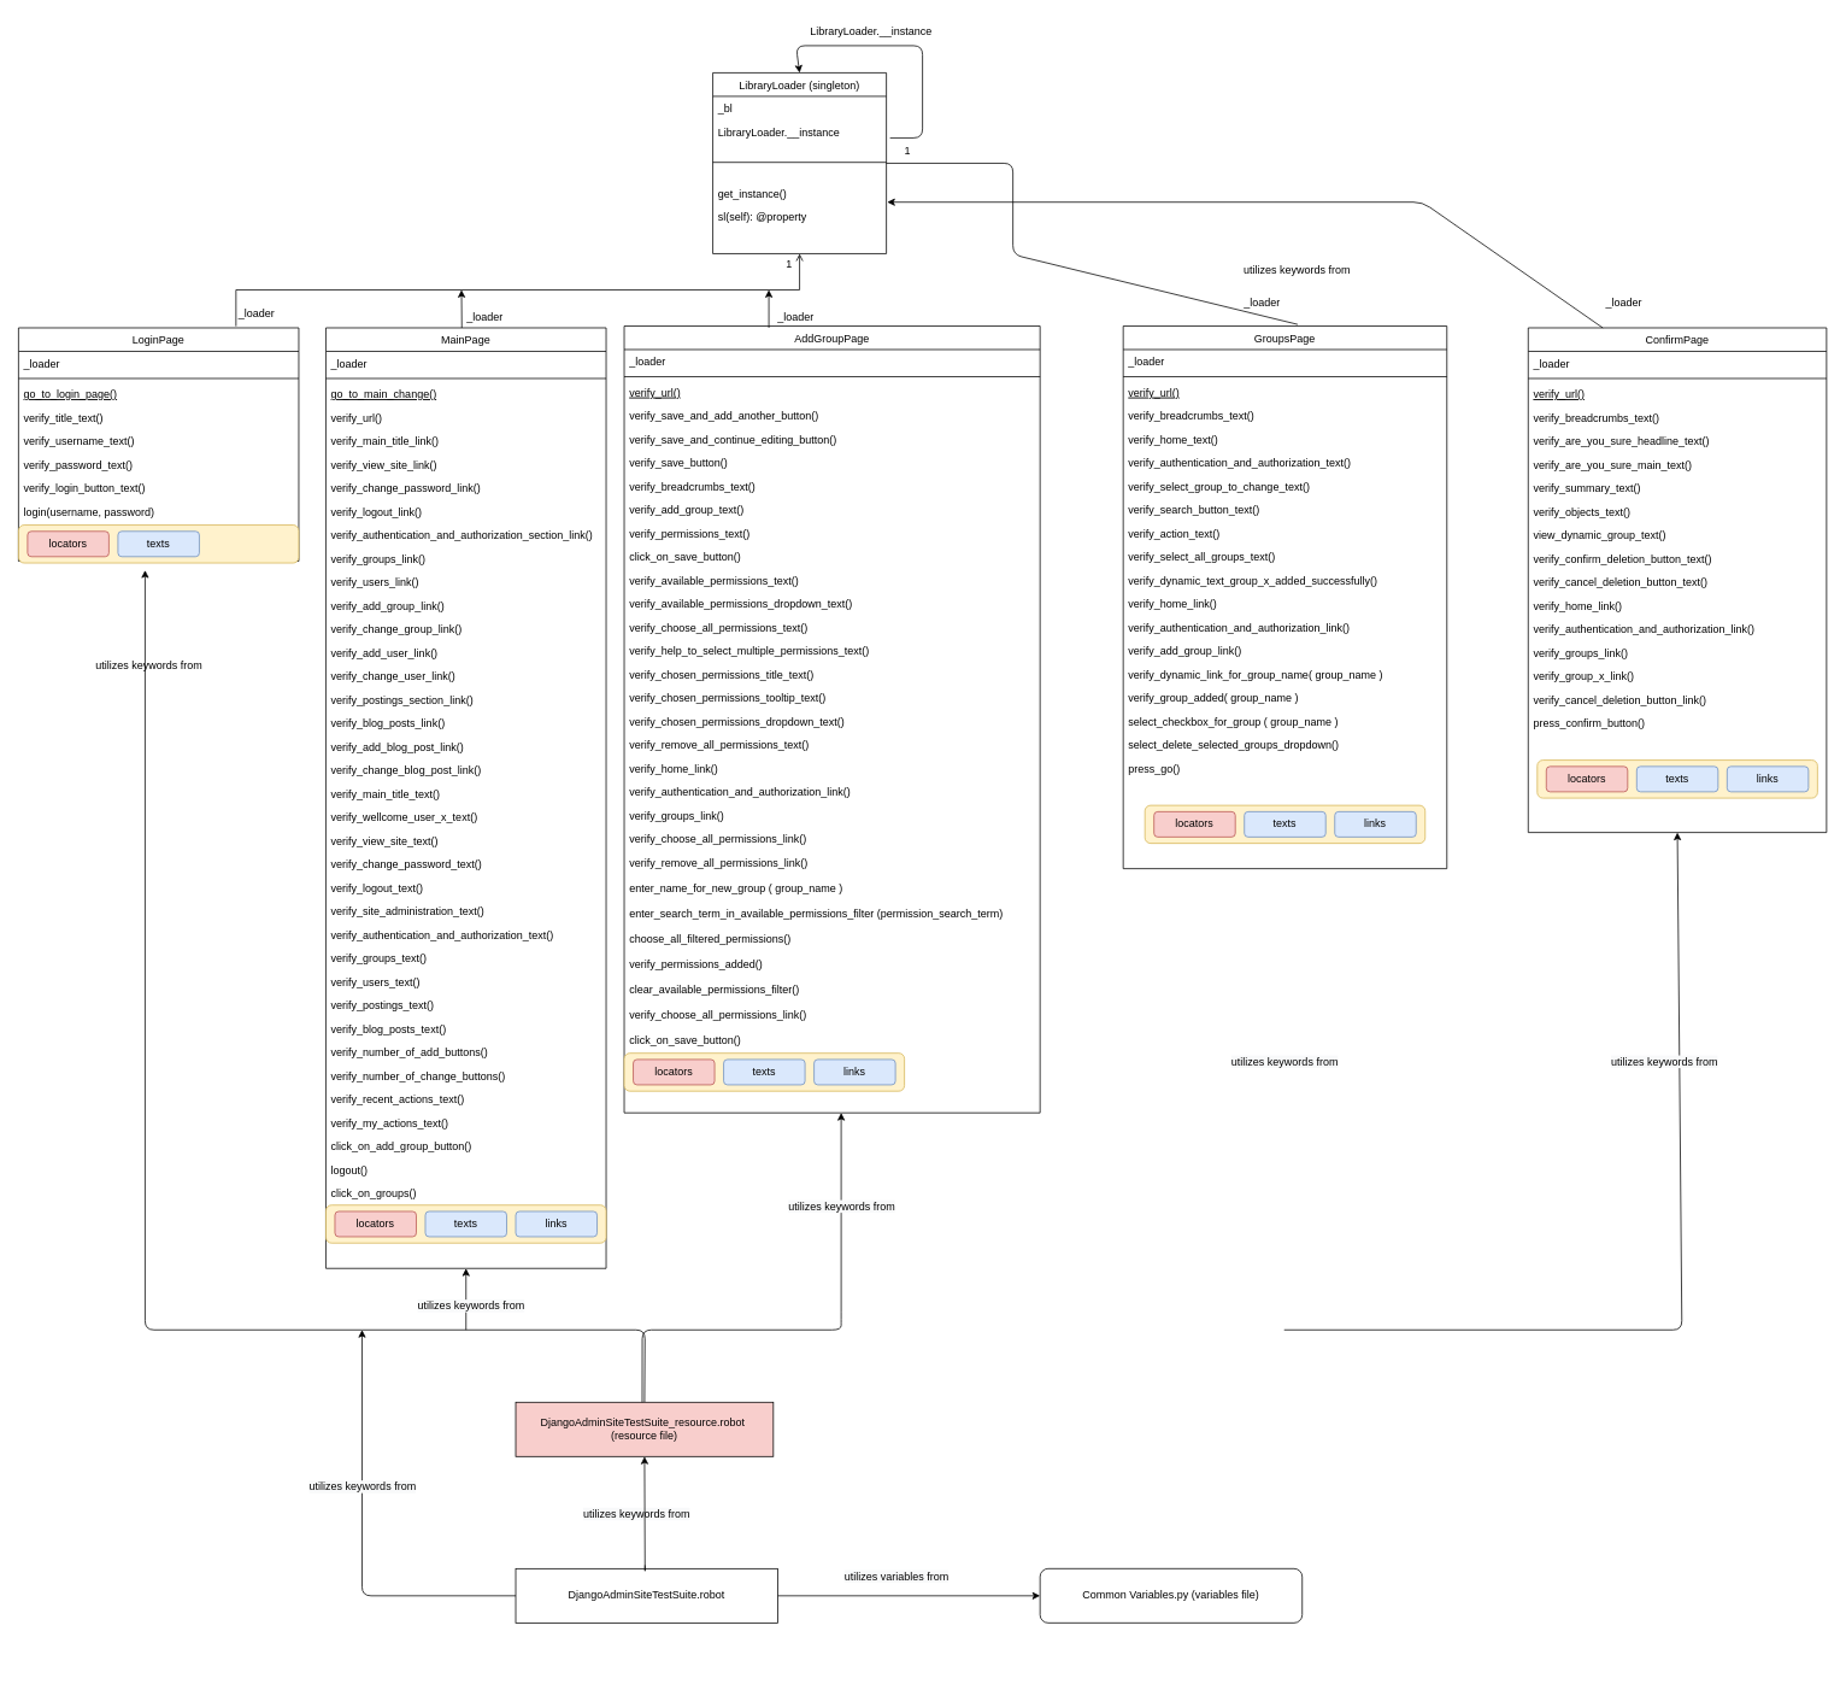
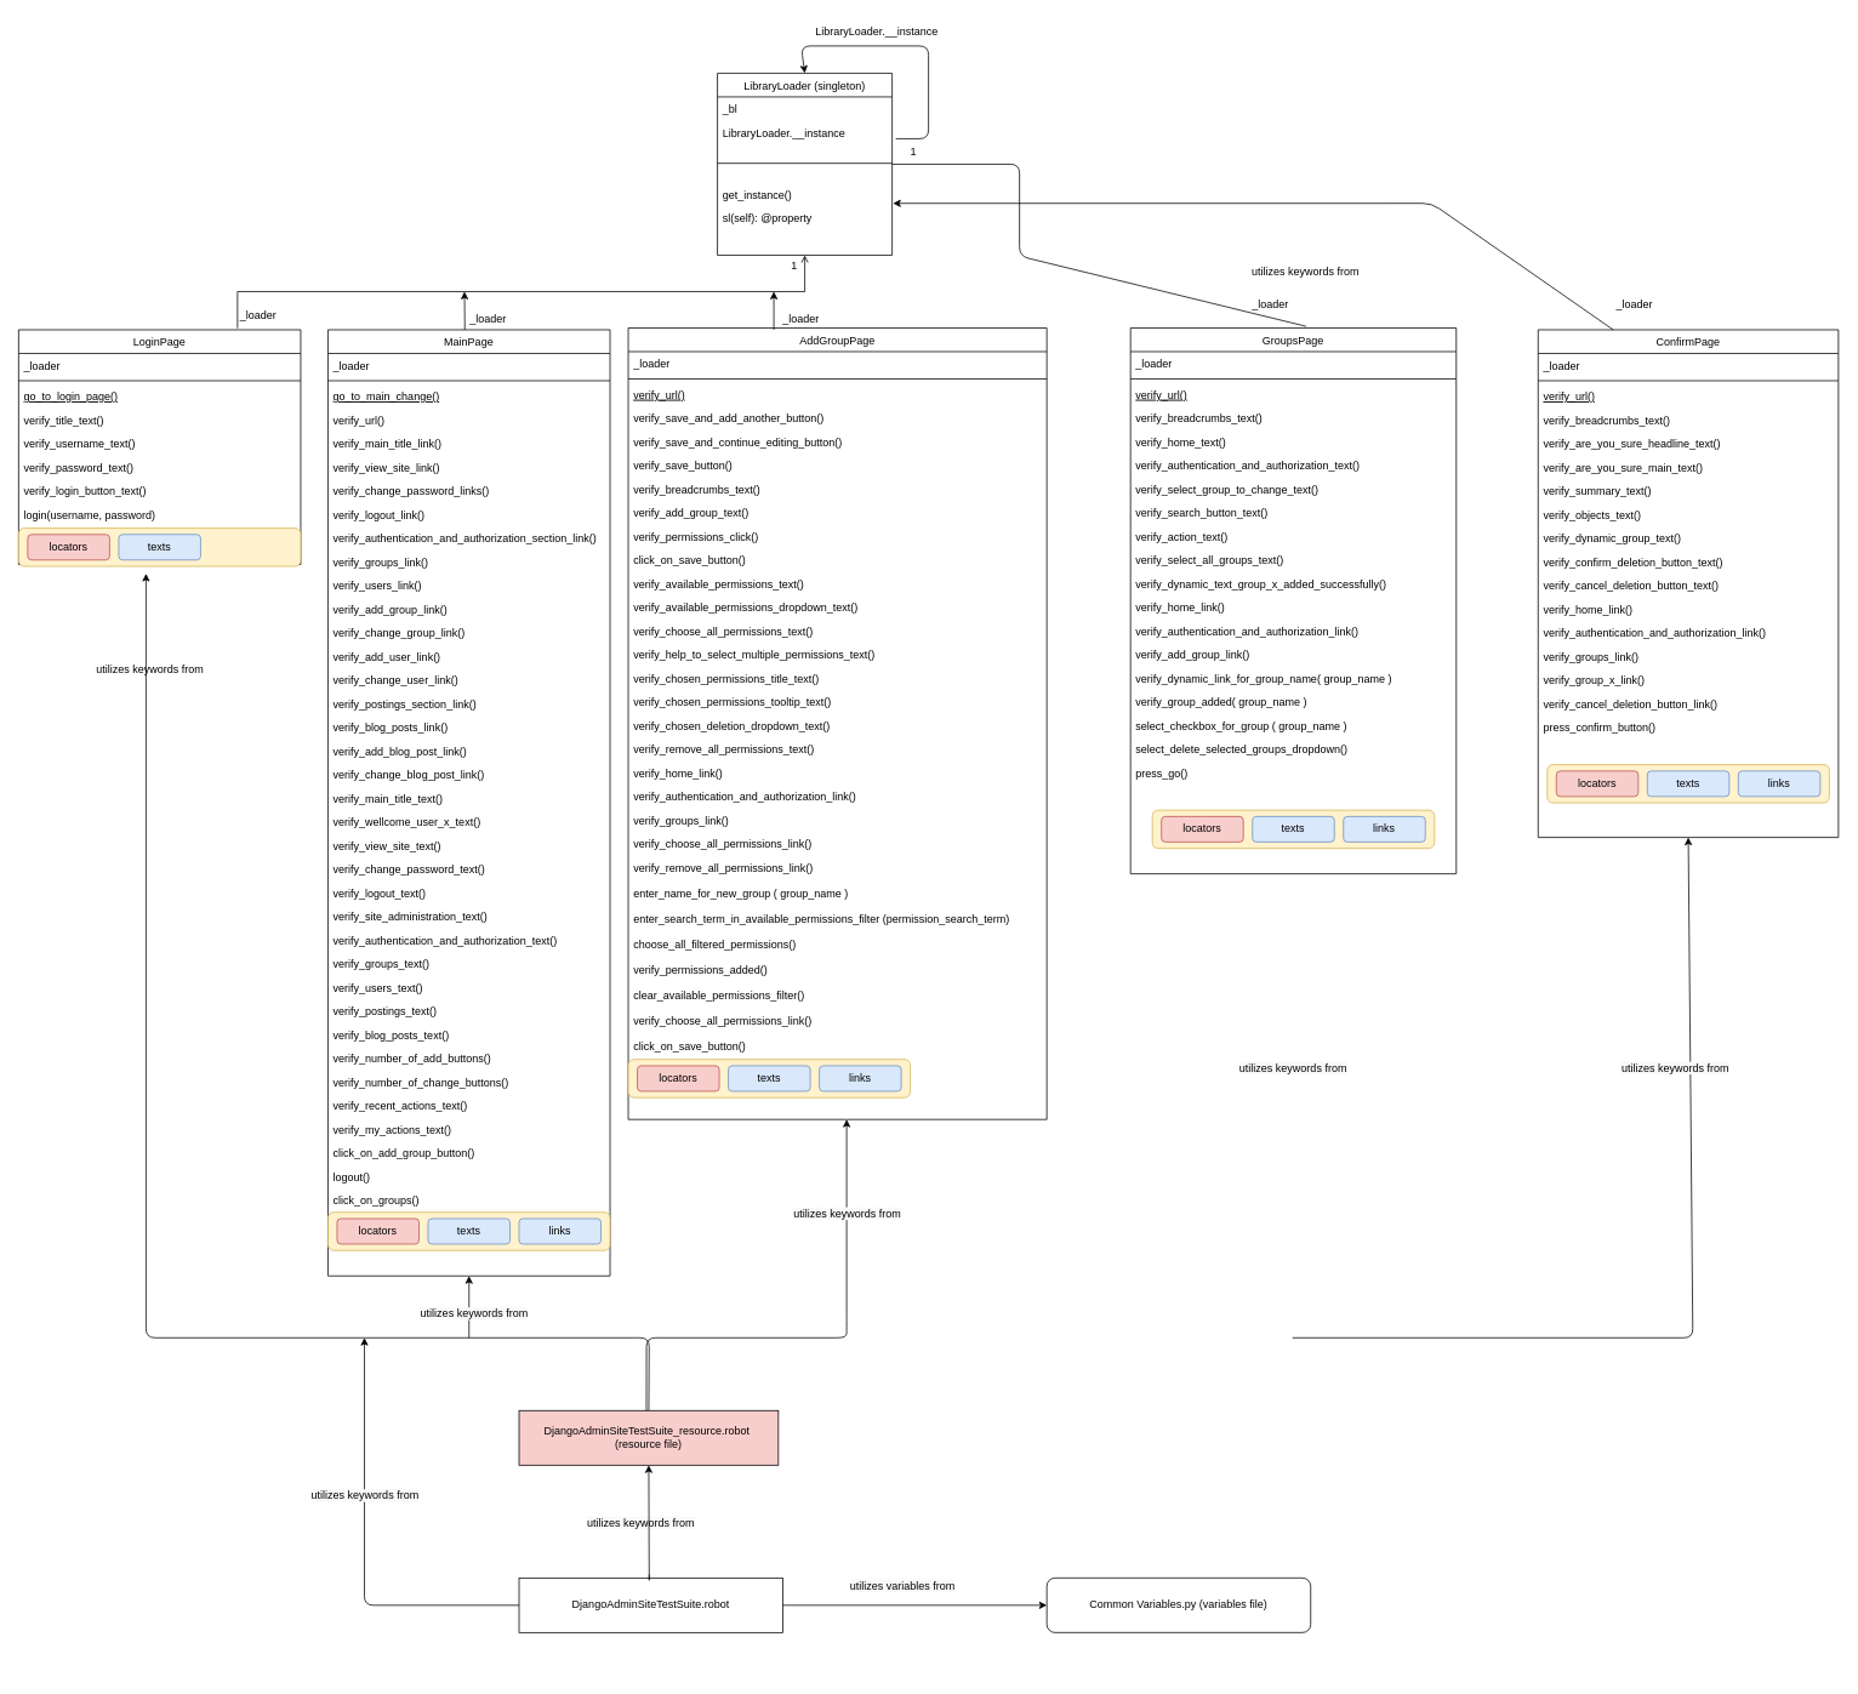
- <mxCell id="30" value="verify_change_password_link()" style="text;align=left;verticalAlign=top;spacingLeft=4;spacingRight=4;overflow=hidden;rotatable=0;points=[[0,0.5],[1,0.5]];portConstraint=eastwest;" vertex="1" parent="23"><mxGeometry y="164" width="310" height="26" as="geometry" /></mxCell>
+ <mxCell id="30" value="verify_change_password_links()" style="text;align=left;verticalAlign=top;spacingLeft=4;spacingRight=4;overflow=hidden;rotatable=0;points=[[0,0.5],[1,0.5]];portConstraint=eastwest;" vertex="1" parent="23"><mxGeometry y="164" width="310" height="26" as="geometry" /></mxCell>
- <mxCell id="75" value="verify_permissions_text()" style="text;align=left;verticalAlign=top;spacingLeft=4;spacingRight=4;overflow=hidden;rotatable=0;points=[[0,0.5],[1,0.5]];portConstraint=eastwest;" parent="66" vertex="1"><mxGeometry y="216" width="460" height="26" as="geometry" /></mxCell>
+ <mxCell id="75" value="verify_permissions_click()" style="text;align=left;verticalAlign=top;spacingLeft=4;spacingRight=4;overflow=hidden;rotatable=0;points=[[0,0.5],[1,0.5]];portConstraint=eastwest;" parent="66" vertex="1"><mxGeometry y="216" width="460" height="26" as="geometry" /></mxCell>
- <mxCell id="137" value="view_dynamic_group_text()" style="text;align=left;verticalAlign=top;spacingLeft=4;spacingRight=4;overflow=hidden;rotatable=0;points=[[0,0.5],[1,0.5]];portConstraint=eastwest;" vertex="1" parent="128"><mxGeometry y="216" width="330" height="26" as="geometry" /></mxCell>
+ <mxCell id="137" value="verify_dynamic_group_text()" style="text;align=left;verticalAlign=top;spacingLeft=4;spacingRight=4;overflow=hidden;rotatable=0;points=[[0,0.5],[1,0.5]];portConstraint=eastwest;" vertex="1" parent="128"><mxGeometry y="216" width="330" height="26" as="geometry" /></mxCell>
- <mxCell id="83" value="verify_chosen_permissions_dropdown_text()" style="text;align=left;verticalAlign=top;spacingLeft=4;spacingRight=4;overflow=hidden;rotatable=0;points=[[0,0.5],[1,0.5]];portConstraint=eastwest;" vertex="1" parent="66"><mxGeometry y="424" width="460" height="26" as="geometry" /></mxCell>
+ <mxCell id="83" value="verify_chosen_deletion_dropdown_text()" style="text;align=left;verticalAlign=top;spacingLeft=4;spacingRight=4;overflow=hidden;rotatable=0;points=[[0,0.5],[1,0.5]];portConstraint=eastwest;" vertex="1" parent="66"><mxGeometry y="424" width="460" height="26" as="geometry" /></mxCell>
